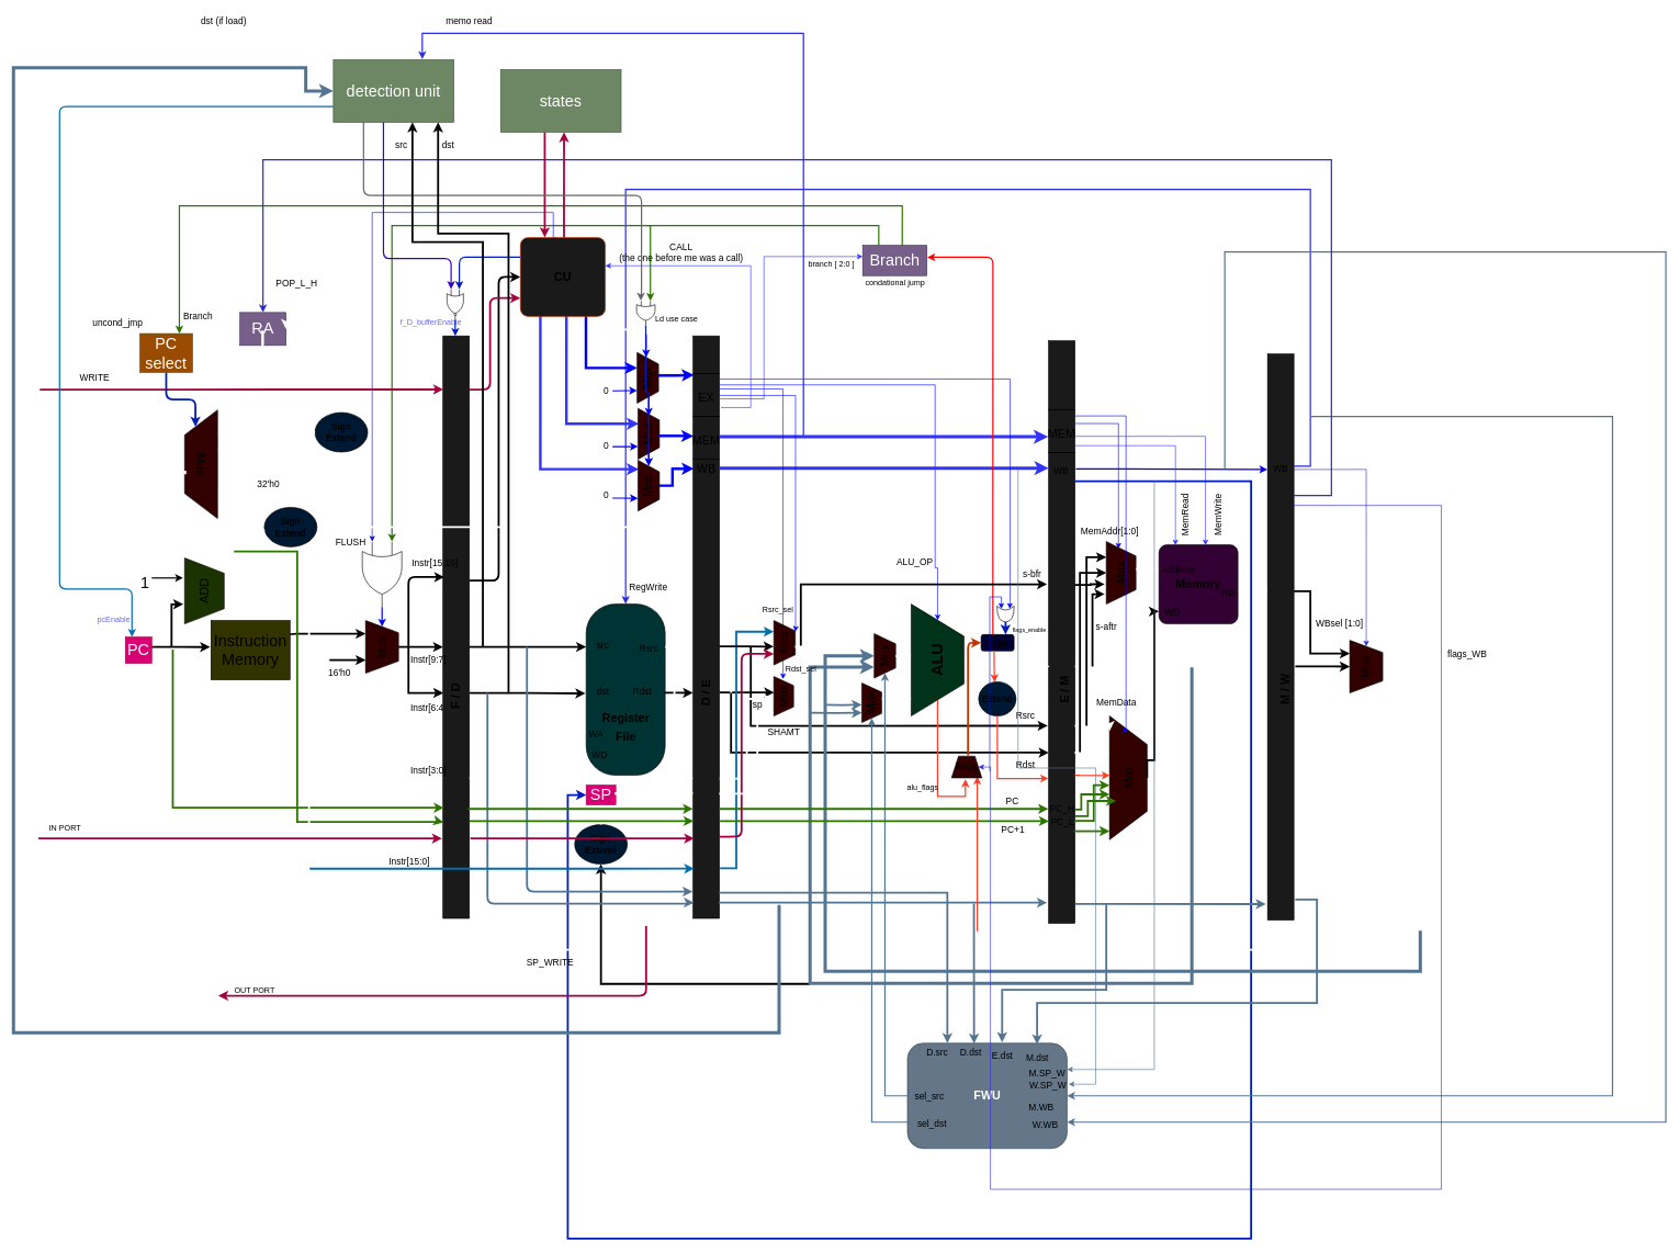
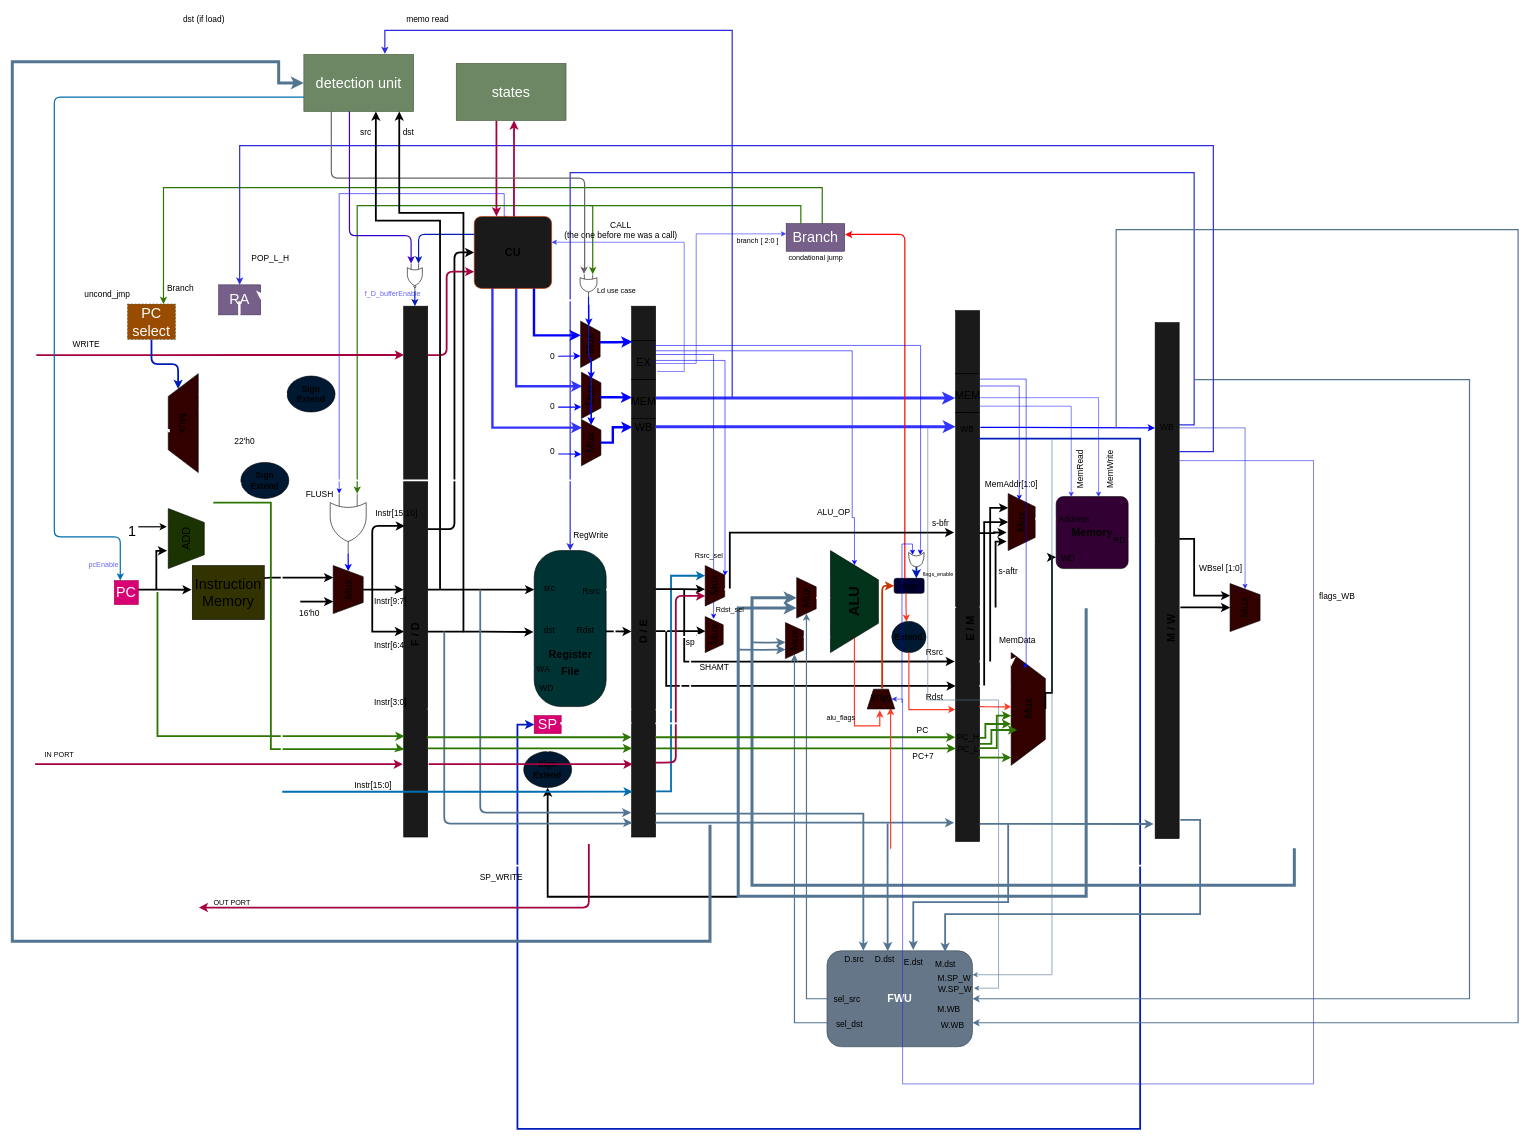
- <mxCell id="264" value="PC select" style="rounded=0;whiteSpace=wrap;html=1;fontSize=24;fillColor=#994C00;shadow=0;strokeColor=#3A5431;fontColor=#ffffff;" vertex="1" parent="1"><mxGeometry x="212" y="506" width="80" height="59" as="geometry" /></mxCell>
+ <mxCell id="264" value="PC select" style="rounded=0;whiteSpace=wrap;html=1;fontSize=24;fillColor=#994C00;shadow=0;strokeColor=#3A5431;fontColor=#ffffff;dashed=1;" vertex="1" parent="1"><mxGeometry x="212" y="506" width="80" height="59" as="geometry" /></mxCell>
- <mxCell id="211" value="&lt;font style=&quot;font-size: 14px&quot;&gt;32'h0&lt;/font&gt;" style="text;html=1;align=center;verticalAlign=middle;resizable=0;points=[];autosize=1;strokeColor=none;fillColor=none;fontSize=24;shadow=0;strokeWidth=5;" parent="1" vertex="1"><mxGeometry x="385" y="712" width="44" height="37" as="geometry" /></mxCell>
+ <mxCell id="211" value="&lt;font style=&quot;font-size: 14px&quot;&gt;22'h0&lt;/font&gt;" style="text;html=1;align=center;verticalAlign=middle;resizable=0;points=[];autosize=1;strokeColor=none;fillColor=none;fontSize=24;shadow=0;strokeWidth=5;" parent="1" vertex="1"><mxGeometry x="385" y="712" width="44" height="37" as="geometry" /></mxCell>
- <mxCell id="193" value="PC+1" style="text;html=1;align=center;verticalAlign=middle;resizable=0;points=[];autosize=1;strokeColor=none;fillColor=none;fontSize=14;shadow=0;" parent="1" vertex="1"><mxGeometry x="1515" y="1249" width="45" height="21" as="geometry" /></mxCell>
+ <mxCell id="193" value="PC+7" style="text;html=1;align=center;verticalAlign=middle;resizable=0;points=[];autosize=1;strokeColor=none;fillColor=none;fontSize=14;shadow=0;" parent="1" vertex="1"><mxGeometry x="1515" y="1249" width="45" height="21" as="geometry" /></mxCell>
